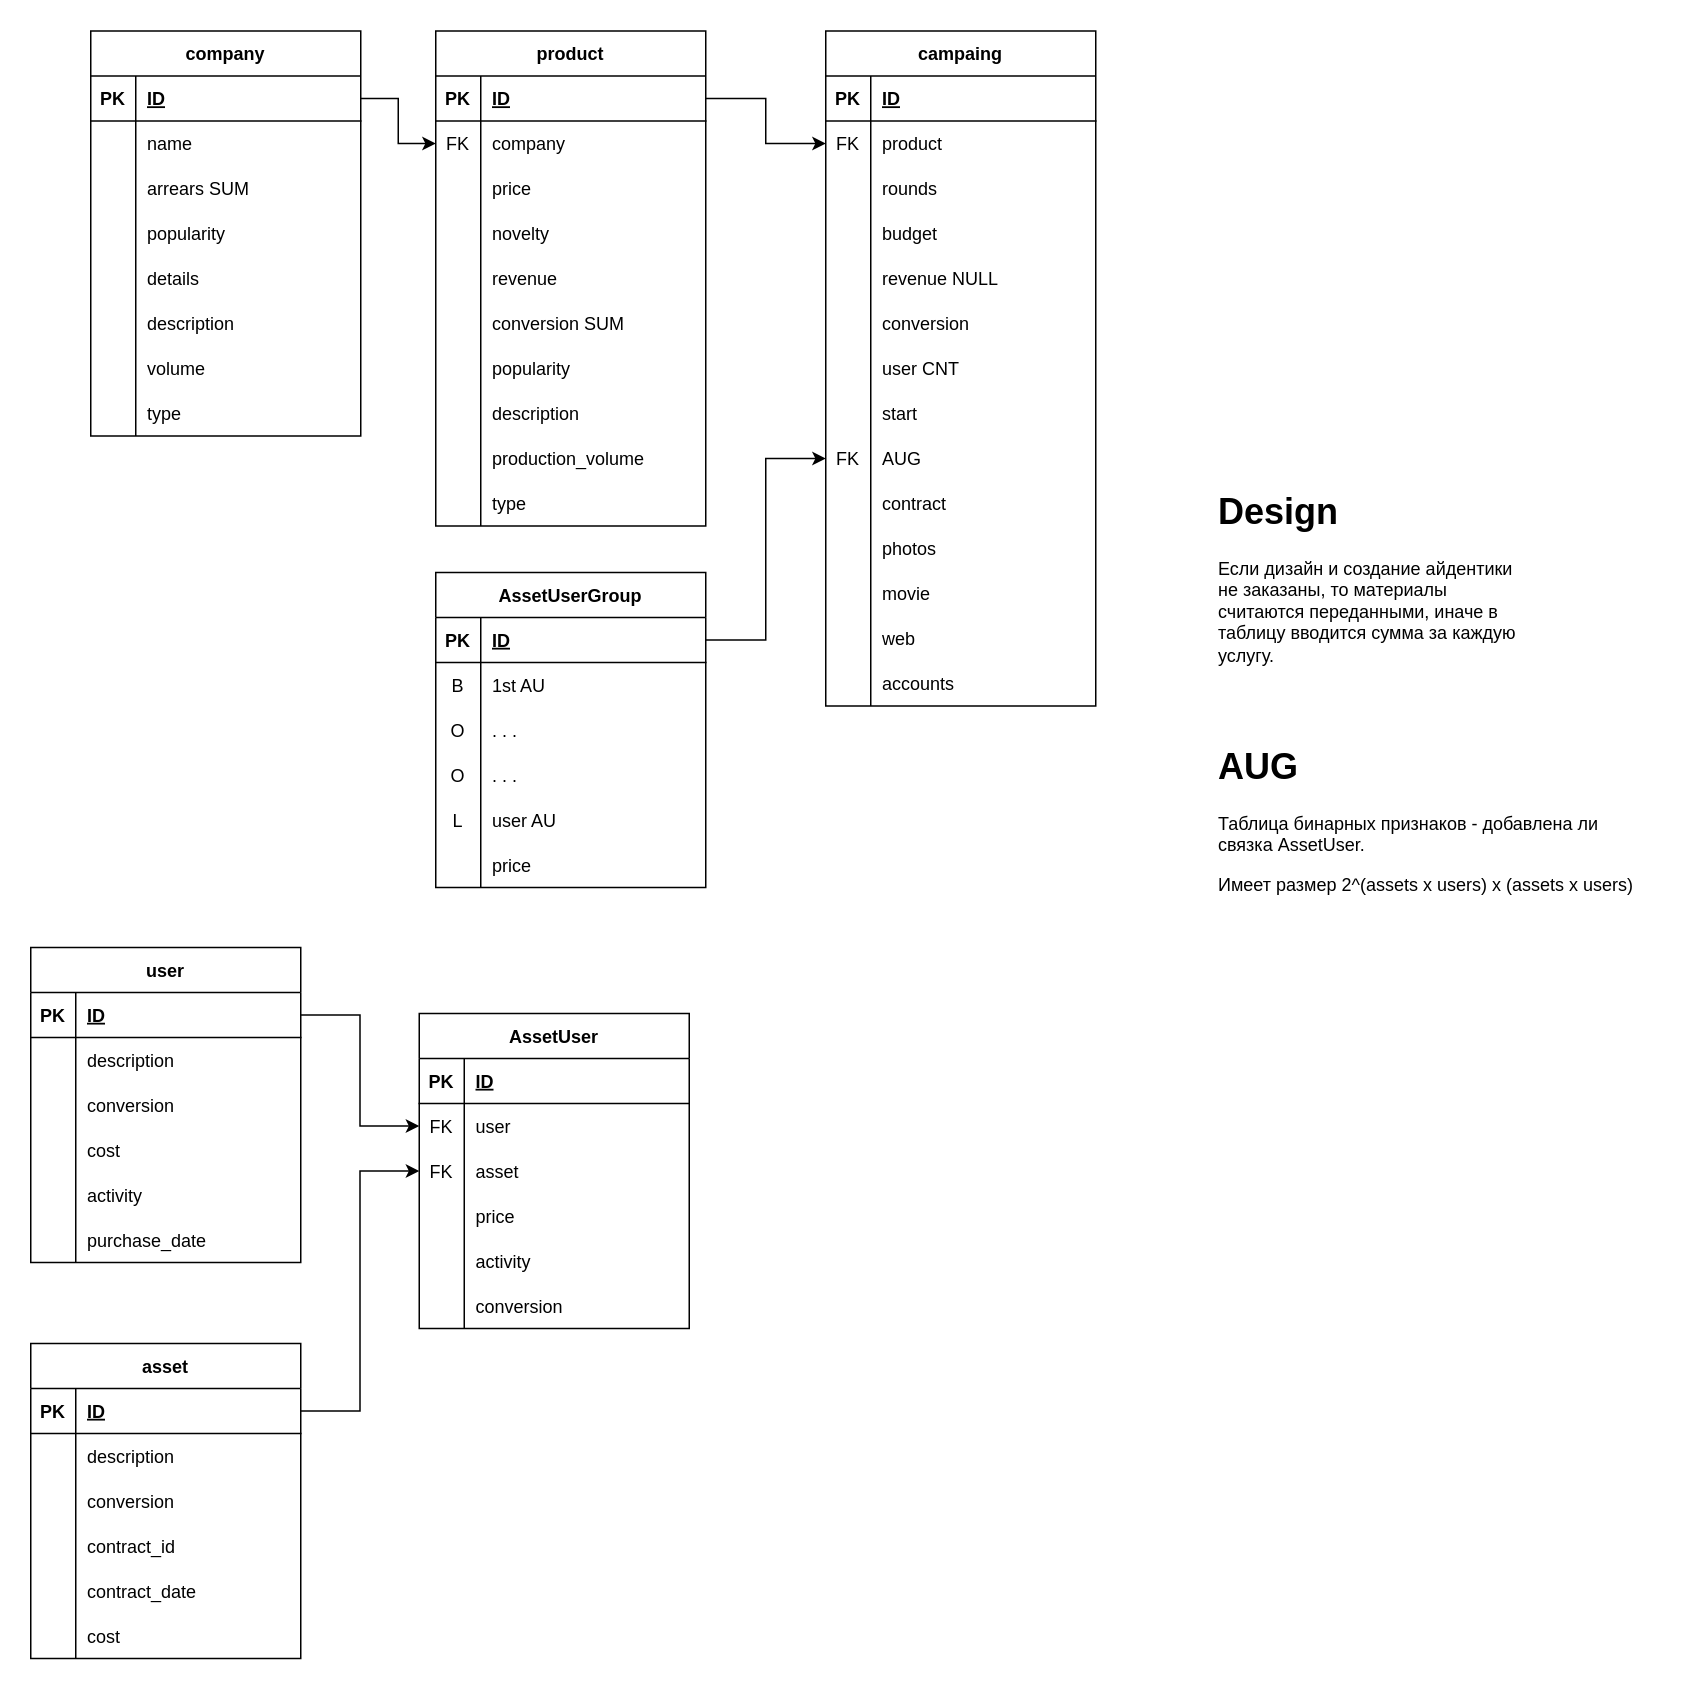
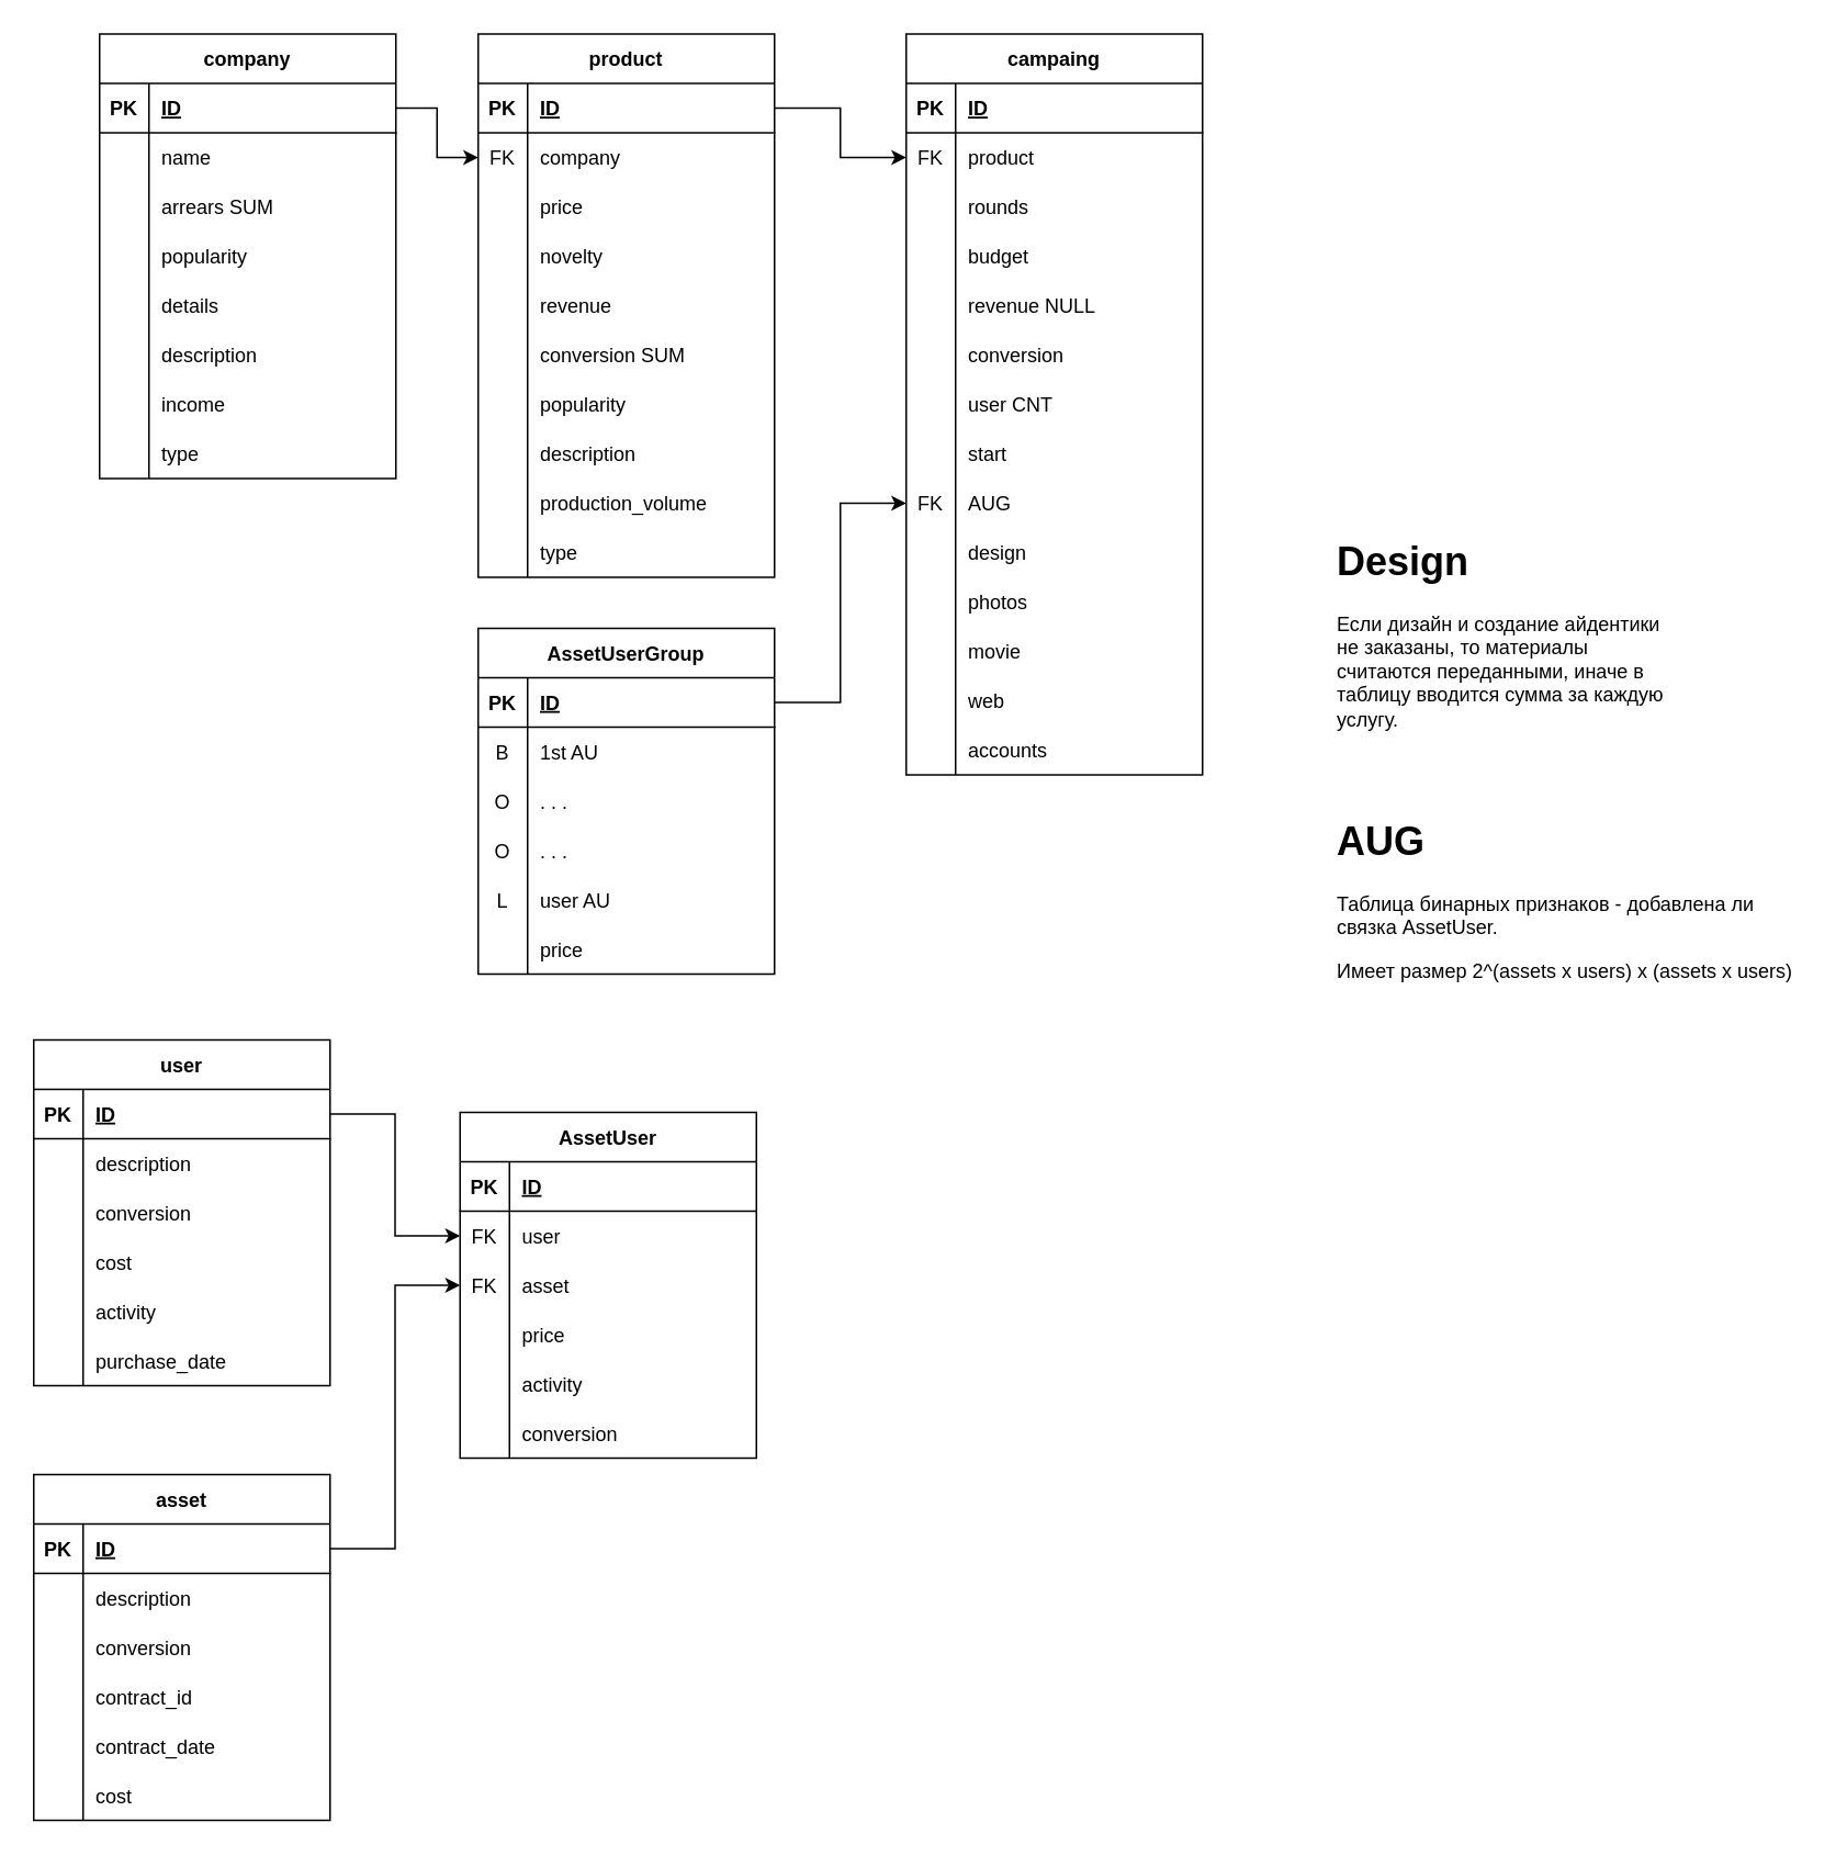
- <mxCell id="23" value="volume" style="shape=partialRectangle;connectable=0;fillColor=none;top=0;left=0;bottom=0;right=0;align=left;spacingLeft=6;overflow=hidden;" vertex="1" parent="21"><mxGeometry x="30" width="150" height="30" as="geometry"><mxRectangle width="150" height="30" as="alternateBounds" /></mxGeometry></mxCell>
+ <mxCell id="23" value="income" style="shape=partialRectangle;connectable=0;fillColor=none;top=0;left=0;bottom=0;right=0;align=left;spacingLeft=6;overflow=hidden;" vertex="1" parent="21"><mxGeometry x="30" width="150" height="30" as="geometry"><mxRectangle width="150" height="30" as="alternateBounds" /></mxGeometry></mxCell>
- <mxCell id="88" value="contract" style="shape=partialRectangle;connectable=0;fillColor=none;top=0;left=0;bottom=0;right=0;align=left;spacingLeft=6;overflow=hidden;" vertex="1" parent="86"><mxGeometry x="30" width="150" height="30" as="geometry"><mxRectangle width="150" height="30" as="alternateBounds" /></mxGeometry></mxCell>
+ <mxCell id="88" value="design" style="shape=partialRectangle;connectable=0;fillColor=none;top=0;left=0;bottom=0;right=0;align=left;spacingLeft=6;overflow=hidden;" vertex="1" parent="86"><mxGeometry x="30" width="150" height="30" as="geometry"><mxRectangle width="150" height="30" as="alternateBounds" /></mxGeometry></mxCell>
